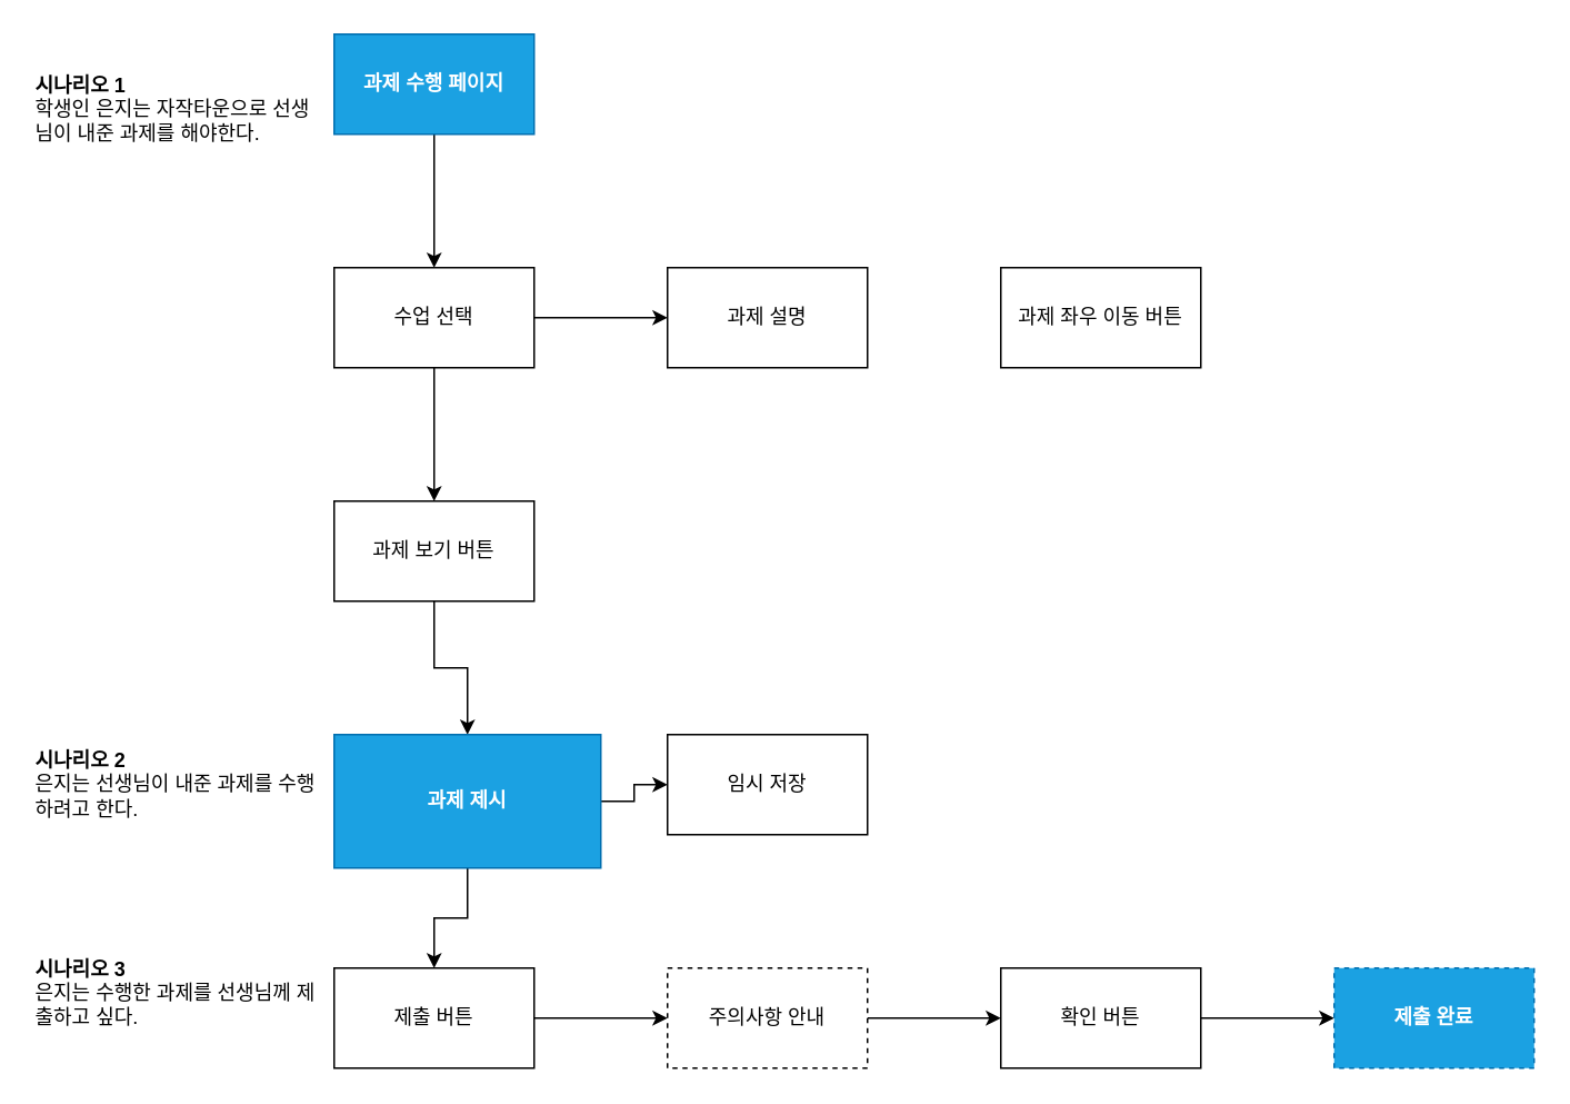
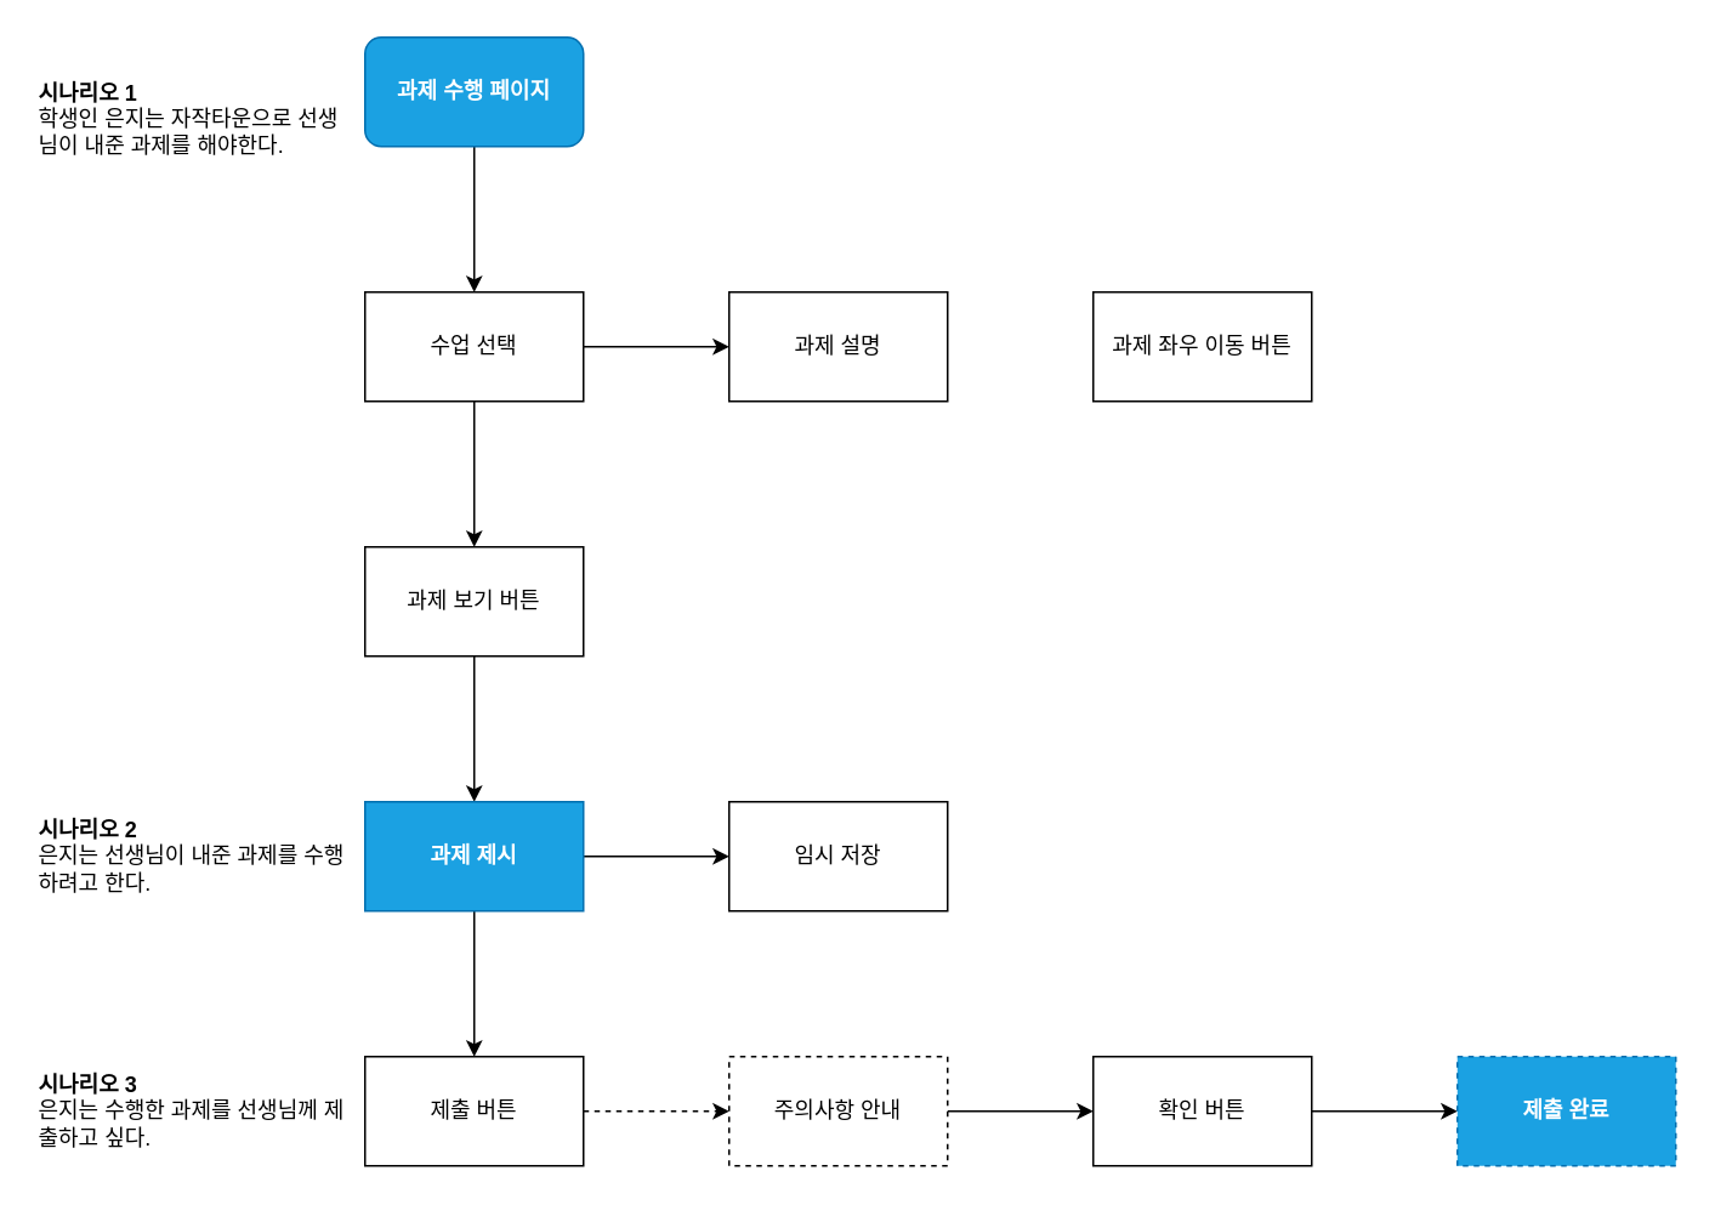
- <mxCell id="3" value="&lt;b&gt;&lt;font color=&quot;#ffffff&quot;&gt;과제 수행 페이지&lt;/font&gt;&lt;/b&gt;" style="rounded=0;whiteSpace=wrap;html=1;fillColor=#1ba1e2;strokeColor=#006EAF;fontColor=#ffffff;" vertex="1" parent="1"><mxGeometry x="200" y="20" width="120" height="60" as="geometry" /></mxCell>
+ <mxCell id="3" value="&lt;b&gt;&lt;font color=&quot;#ffffff&quot;&gt;과제 수행 페이지&lt;/font&gt;&lt;/b&gt;" style="whiteSpace=wrap;html=1;fillColor=#1ba1e2;strokeColor=#006EAF;fontColor=#ffffff;rounded=1;" vertex="1" parent="1"><mxGeometry x="200" y="20" width="120" height="60" as="geometry" /></mxCell>
- <mxCell id="13" value="&lt;b&gt;과제 제시&lt;/b&gt;" style="whiteSpace=wrap;html=1;rounded=0;fillColor=#1ba1e2;fontColor=#ffffff;strokeColor=#006EAF;" vertex="1" parent="1"><mxGeometry x="200" y="440" width="160" height="80" as="geometry" /></mxCell>
+ <mxCell id="13" value="&lt;b&gt;과제 제시&lt;/b&gt;" style="whiteSpace=wrap;html=1;rounded=0;fillColor=#1ba1e2;fontColor=#ffffff;strokeColor=#006EAF;" vertex="1" parent="1"><mxGeometry x="200" y="440" width="120" height="60" as="geometry" /></mxCell>
- <mxCell id="24" value="&lt;div style=&quot;text-align: left&quot;&gt;&lt;span style=&quot;color: rgb(0 , 0 , 0)&quot;&gt;&lt;b&gt;시나리오 3&lt;/b&gt;&lt;/span&gt;&lt;/div&gt;&lt;font color=&quot;#000000&quot;&gt;&lt;div style=&quot;text-align: left&quot;&gt;&lt;span&gt;은지는 수행한 과제를 선생님께 제출하고 싶다.&lt;/span&gt;&lt;/div&gt;&lt;/font&gt;" style="text;html=1;strokeColor=none;fillColor=none;align=center;verticalAlign=middle;whiteSpace=wrap;rounded=0;fontColor=#FFFFFF;" vertex="1" parent="1"><mxGeometry x="20" y="580" width="170" height="30" as="geometry" /></mxCell>
+ <mxCell id="24" value="&lt;div style=&quot;text-align: left&quot;&gt;&lt;span style=&quot;color: rgb(0 , 0 , 0)&quot;&gt;&lt;b&gt;시나리오 3&lt;/b&gt;&lt;/span&gt;&lt;/div&gt;&lt;font color=&quot;#000000&quot;&gt;&lt;div style=&quot;text-align: left&quot;&gt;&lt;span&gt;은지는 수행한 과제를 선생님께 제출하고 싶다.&lt;/span&gt;&lt;/div&gt;&lt;/font&gt;" style="text;html=1;strokeColor=none;fillColor=none;align=center;verticalAlign=middle;whiteSpace=wrap;rounded=0;fontColor=#FFFFFF;" vertex="1" parent="1"><mxGeometry x="20" y="595" width="170" height="30" as="geometry" /></mxCell>
- <mxCell id="15" value="" style="edgeStyle=orthogonalEdgeStyle;rounded=0;orthogonalLoop=1;jettySize=auto;html=1;fontColor=#FFFFFF;" edge="1" parent="1" source="16" target="18"><mxGeometry relative="1" as="geometry" /></mxCell>
+ <mxCell id="15" value="" style="edgeStyle=orthogonalEdgeStyle;rounded=0;orthogonalLoop=1;jettySize=auto;html=1;fontColor=#FFFFFF;dashed=1;" edge="1" parent="1" source="16" target="18"><mxGeometry relative="1" as="geometry" /></mxCell>
